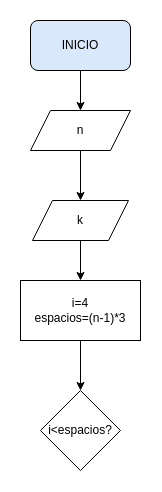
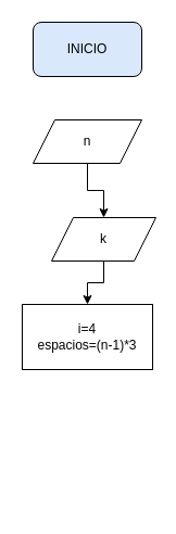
- <mxCell id="2" value="" style="edgeStyle=orthogonalEdgeStyle;rounded=0;orthogonalLoop=1;jettySize=auto;html=1;" edge="1" parent="1" source="3" target="5"><mxGeometry relative="1" as="geometry" /></mxCell>
- <mxCell id="7" value="k" style="shape=parallelogram;perimeter=parallelogramPerimeter;whiteSpace=wrap;html=1;fixedSize=1;" vertex="1" parent="1"><mxGeometry x="32" y="200" width="96" height="40" as="geometry" /></mxCell>
+ <mxCell id="7" value="k" style="shape=parallelogram;perimeter=parallelogramPerimeter;whiteSpace=wrap;html=1;fixedSize=1;" vertex="1" parent="1"><mxGeometry x="47" y="200" width="96" height="40" as="geometry" /></mxCell>
- <mxCell id="8" value="" style="edgeStyle=orthogonalEdgeStyle;rounded=0;orthogonalLoop=1;jettySize=auto;html=1;" edge="1" parent="1" source="9" target="10"><mxGeometry relative="1" as="geometry" /></mxCell>
- <mxCell id="10" value="i&amp;lt;espacios?" style="rhombus;whiteSpace=wrap;html=1;" vertex="1" parent="1"><mxGeometry x="40" y="390" width="80" height="80" as="geometry" /></mxCell>
